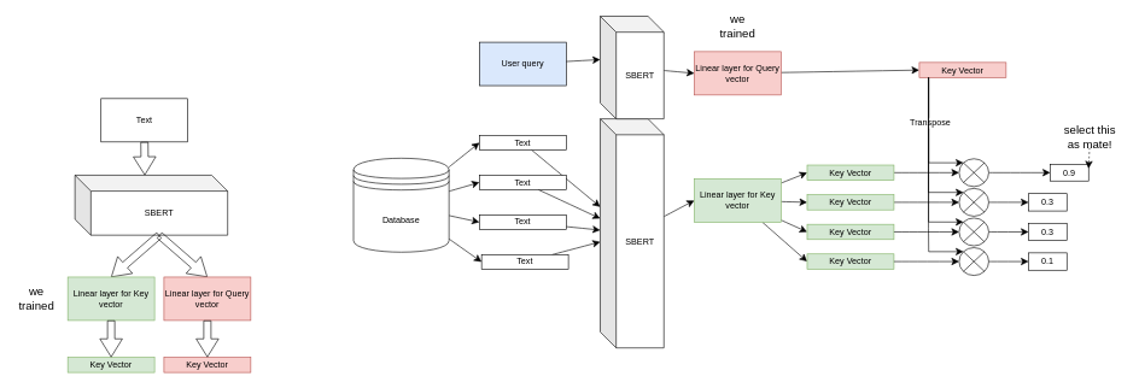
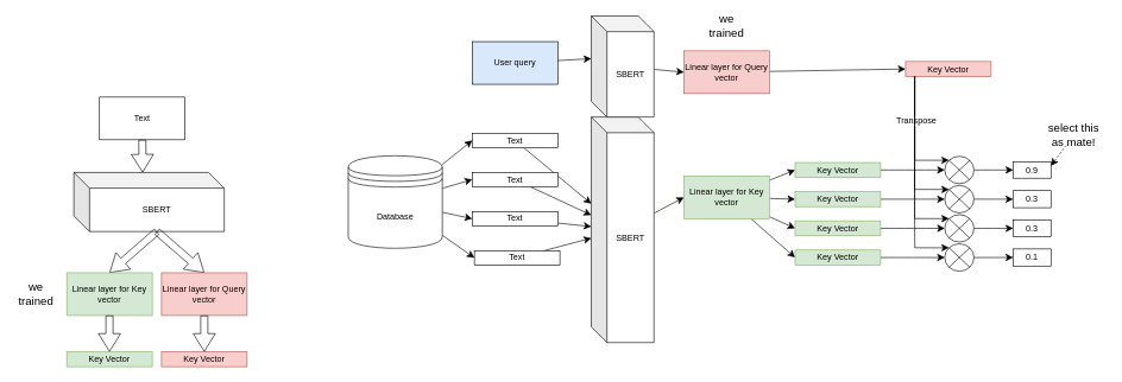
- <mxCell id="52" value="0.9" style="rounded=0;whiteSpace=wrap;html=1;" vertex="1" parent="1"><mxGeometry x="1451" y="227" width="53" height="23" as="geometry" /></mxCell>
+ <mxCell id="52" value="0.9" style="rounded=0;whiteSpace=wrap;html=1;" vertex="1" parent="1"><mxGeometry x="1421" y="227" width="53" height="23" as="geometry" /></mxCell>
